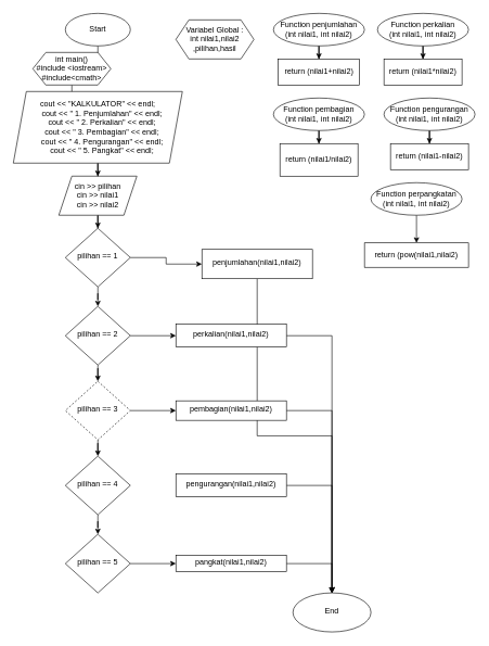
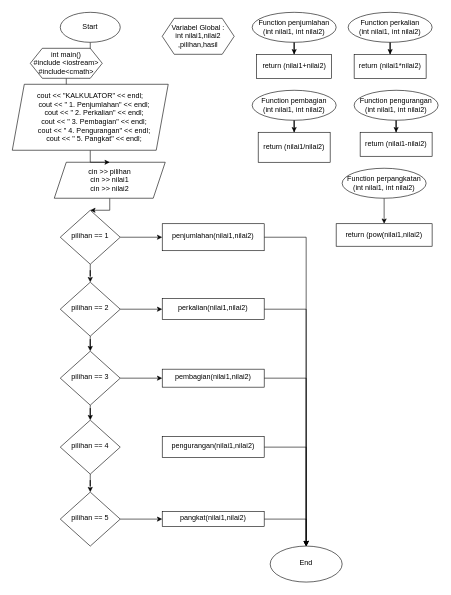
- <mxCell id="25" value="cin &amp;gt;&amp;gt; pilihan&lt;br&gt;cin &amp;gt;&amp;gt; nilai1&lt;br&gt;cin &amp;gt;&amp;gt; nilai2" style="shape=parallelogram;perimeter=parallelogramPerimeter;whiteSpace=wrap;html=1;fixedSize=1;" vertex="1" parent="1"><mxGeometry x="90" y="270" width="120" height="60" as="geometry" /></mxCell>
+ <mxCell id="25" value="cin &amp;gt;&amp;gt; pilihan&lt;br&gt;cin &amp;gt;&amp;gt; nilai1&lt;br&gt;cin &amp;gt;&amp;gt; nilai2" style="shape=parallelogram;perimeter=parallelogramPerimeter;whiteSpace=wrap;html=1;fixedSize=1;" vertex="1" parent="1"><mxGeometry x="90" y="270" width="185" height="60" as="geometry" /></mxCell>
- <mxCell id="40" value="penjumlahan(nilai1,nilai2)" style="whiteSpace=wrap;html=1;shadow=0;strokeWidth=1;spacing=6;spacingTop=-4;" vertex="1" parent="1"><mxGeometry x="310" y="382.5" width="170" height="45" as="geometry" /></mxCell>
+ <mxCell id="40" value="penjumlahan(nilai1,nilai2)" style="whiteSpace=wrap;html=1;shadow=0;strokeWidth=1;spacing=6;spacingTop=-4;" vertex="1" parent="1"><mxGeometry x="270" y="372.5" width="170" height="45" as="geometry" /></mxCell>
- <mxCell id="38" value="pilihan == 3" style="rhombus;whiteSpace=wrap;html=1;shadow=0;fontFamily=Helvetica;fontSize=12;align=center;strokeWidth=1;spacing=6;spacingTop=-4;dashed=1;" vertex="1" parent="1"><mxGeometry x="100" y="585" width="100" height="90" as="geometry" /></mxCell>
+ <mxCell id="38" value="pilihan == 3" style="rhombus;whiteSpace=wrap;html=1;shadow=0;fontFamily=Helvetica;fontSize=12;align=center;strokeWidth=1;spacing=6;spacingTop=-4;" vertex="1" parent="1"><mxGeometry x="100" y="585" width="100" height="90" as="geometry" /></mxCell>
